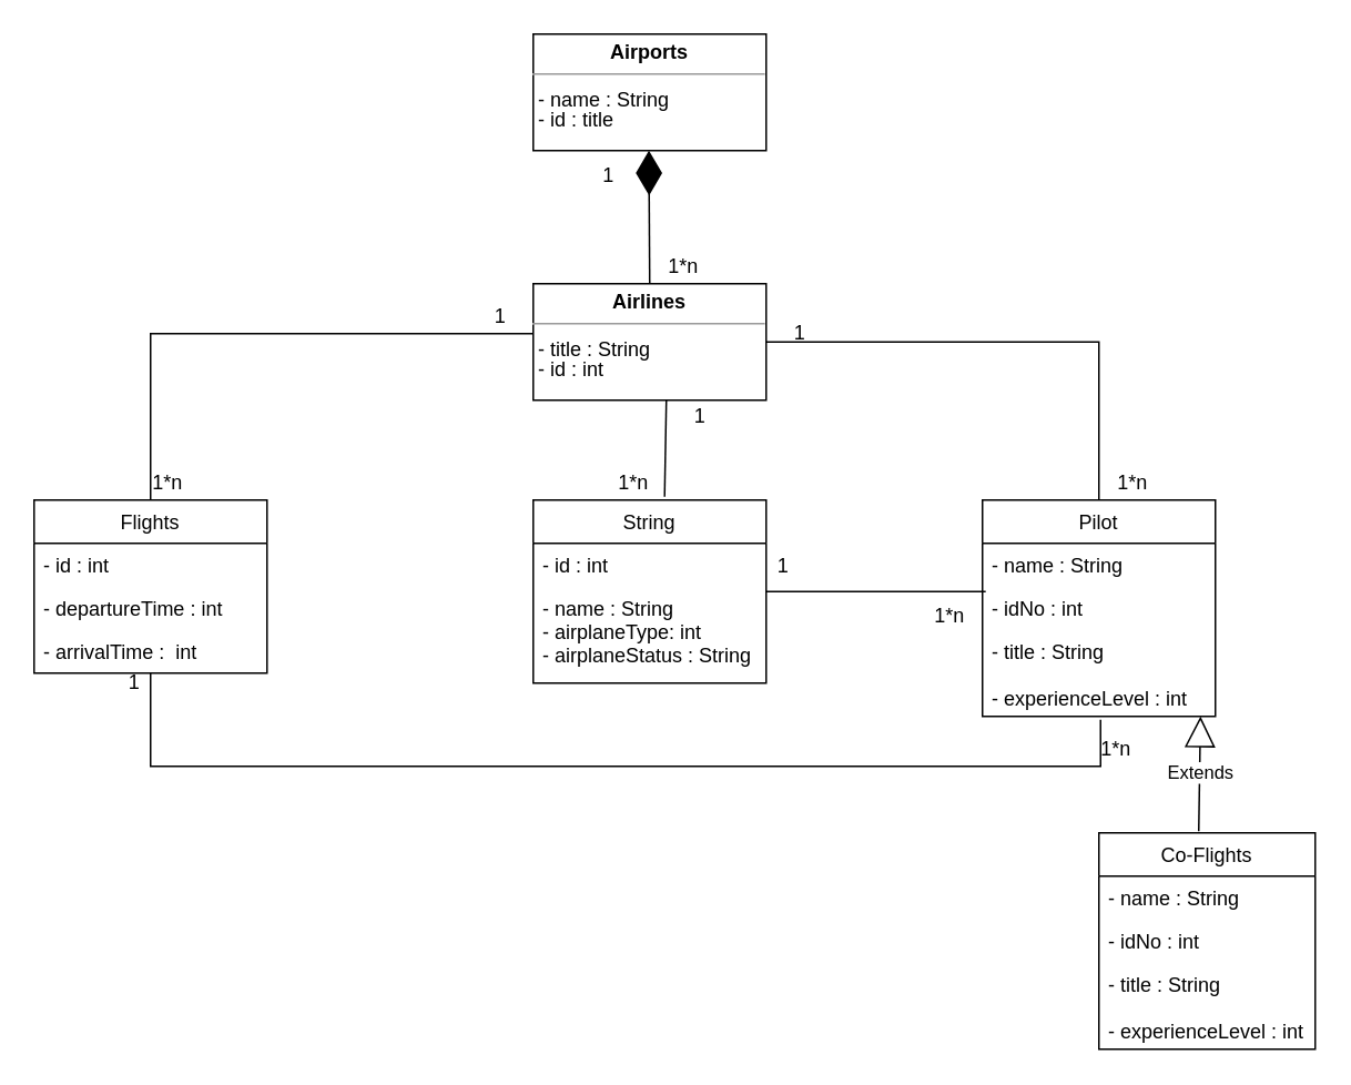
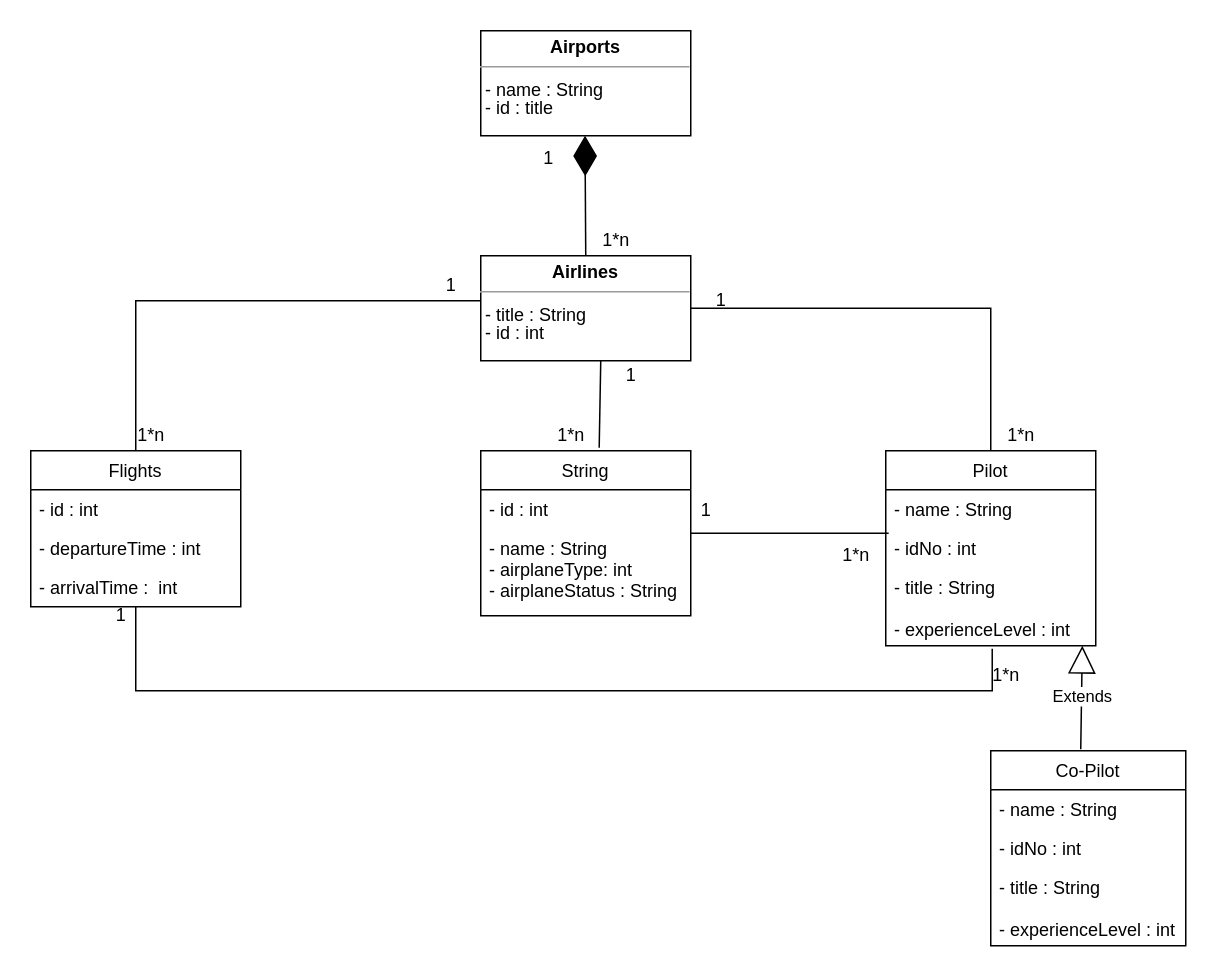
- <mxCell id="16" value="Co-Flights" style="swimlane;fontStyle=0;childLayout=stackLayout;horizontal=1;startSize=26;fillColor=none;horizontalStack=0;resizeParent=1;resizeParentMax=0;resizeLast=0;collapsible=1;marginBottom=0;" vertex="1" parent="1"><mxGeometry x="660" y="500" width="130" height="130" as="geometry" /></mxCell>
+ <mxCell id="16" value="Co-Pilot" style="swimlane;fontStyle=0;childLayout=stackLayout;horizontal=1;startSize=26;fillColor=none;horizontalStack=0;resizeParent=1;resizeParentMax=0;resizeLast=0;collapsible=1;marginBottom=0;" vertex="1" parent="1"><mxGeometry x="660" y="500" width="130" height="130" as="geometry" /></mxCell>
